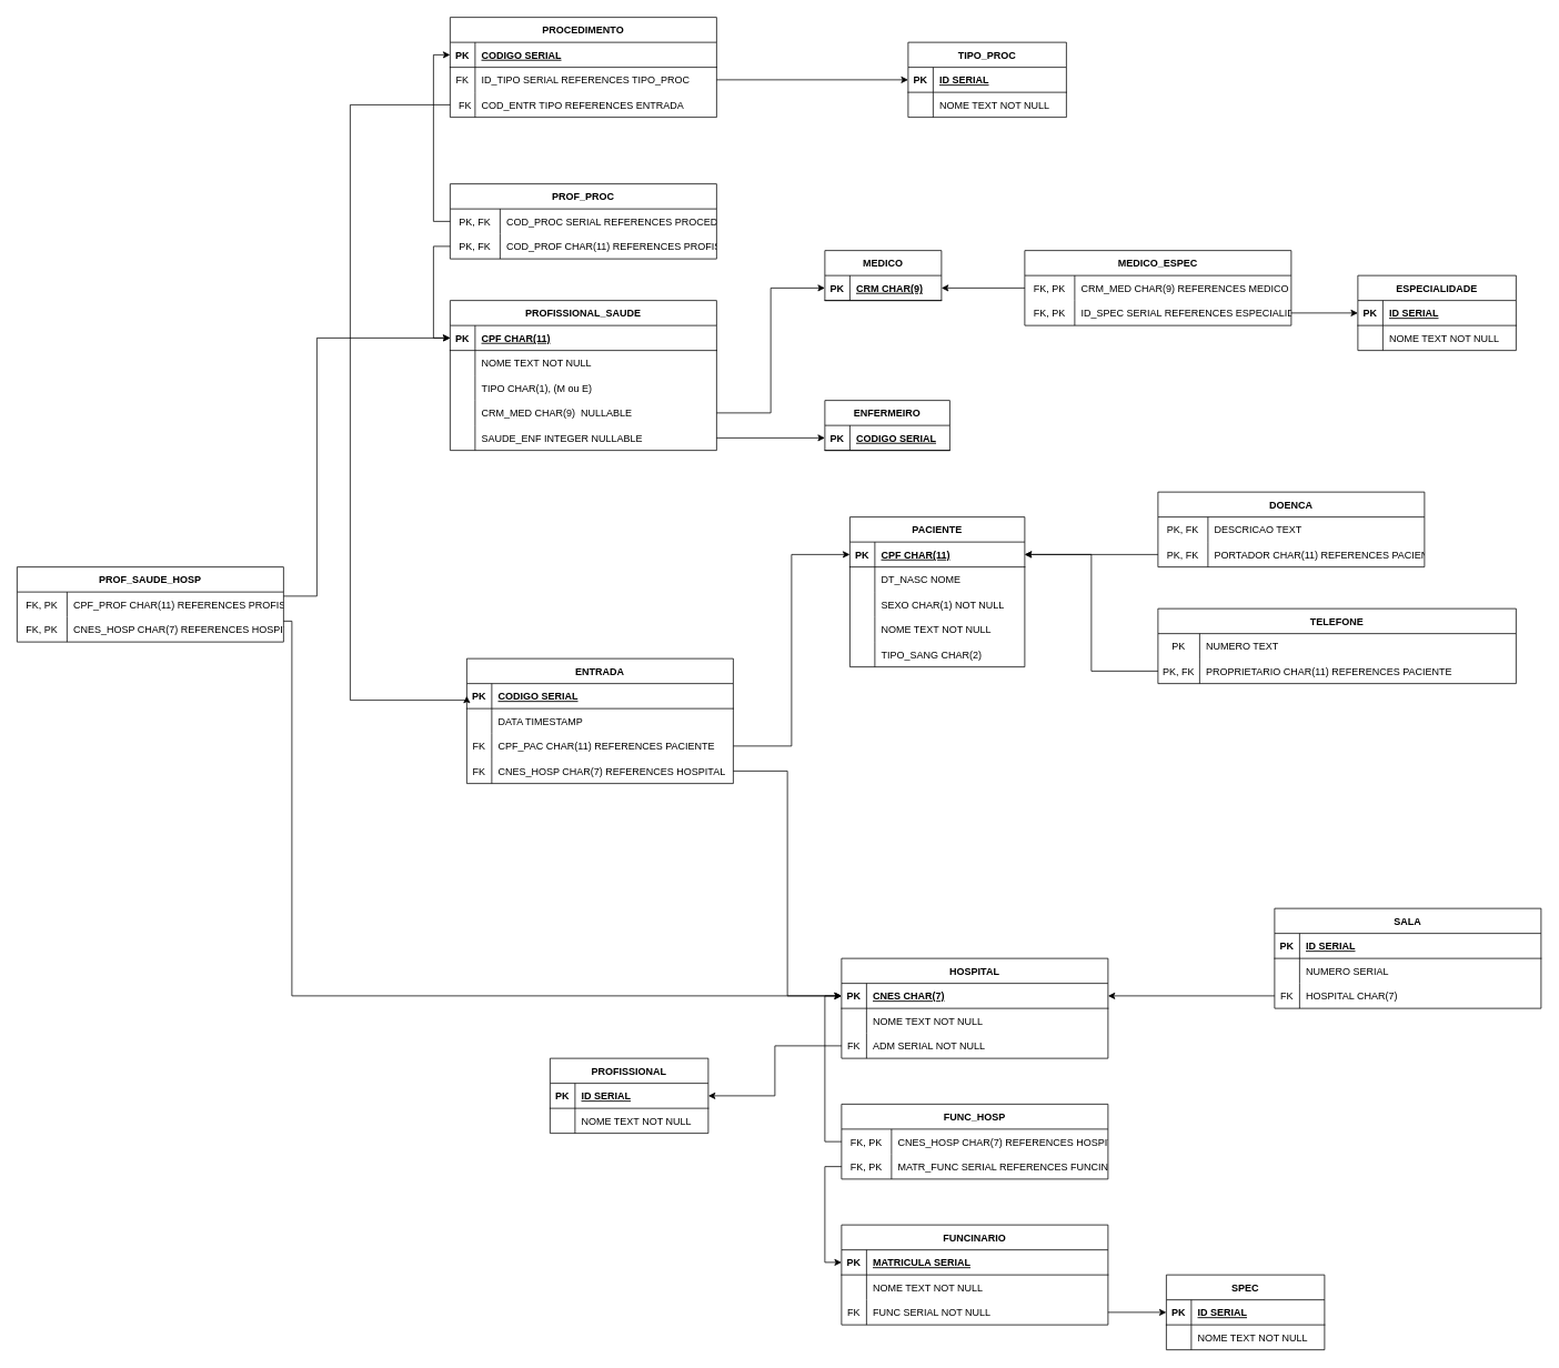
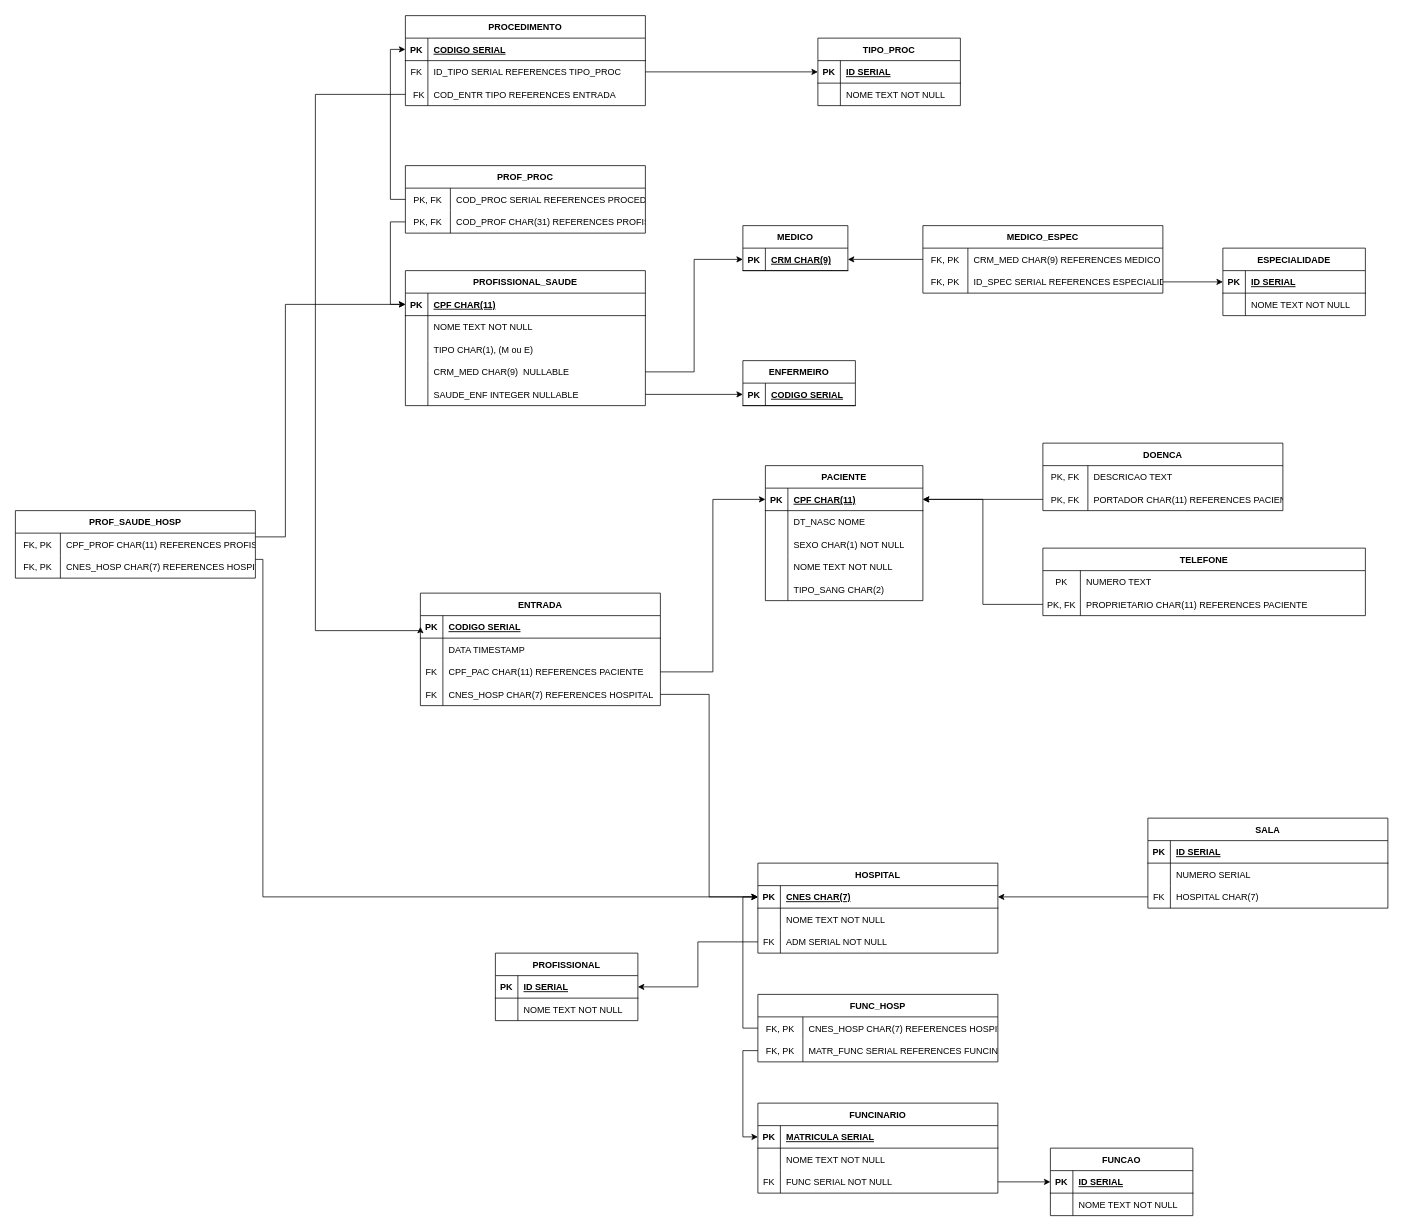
- <mxCell id="150" value="COD_PROF CHAR(11) REFERENCES PROFISSIONAL_SAUDE" style="shape=partialRectangle;overflow=hidden;connectable=0;fillColor=none;align=left;strokeColor=inherit;top=0;left=0;bottom=0;right=0;spacingLeft=6;" vertex="1" parent="148"><mxGeometry x="60" width="260" height="30" as="geometry"><mxRectangle width="260" height="30" as="alternateBounds" /></mxGeometry></mxCell>
+ <mxCell id="150" value="COD_PROF CHAR(31) REFERENCES PROFISSIONAL_SAUDE" style="shape=partialRectangle;overflow=hidden;connectable=0;fillColor=none;align=left;strokeColor=inherit;top=0;left=0;bottom=0;right=0;spacingLeft=6;" vertex="1" parent="148"><mxGeometry x="60" width="260" height="30" as="geometry"><mxRectangle width="260" height="30" as="alternateBounds" /></mxGeometry></mxCell>
- <mxCell id="32" value="SPEC" style="shape=table;startSize=30;container=1;collapsible=1;childLayout=tableLayout;fixedRows=1;rowLines=0;fontStyle=1;align=center;resizeLast=1;" vertex="1" parent="1"><mxGeometry x="1400" y="1530" width="190" height="90" as="geometry" /></mxCell>
+ <mxCell id="32" value="FUNCAO" style="shape=table;startSize=30;container=1;collapsible=1;childLayout=tableLayout;fixedRows=1;rowLines=0;fontStyle=1;align=center;resizeLast=1;" vertex="1" parent="1"><mxGeometry x="1400" y="1530" width="190" height="90" as="geometry" /></mxCell>
